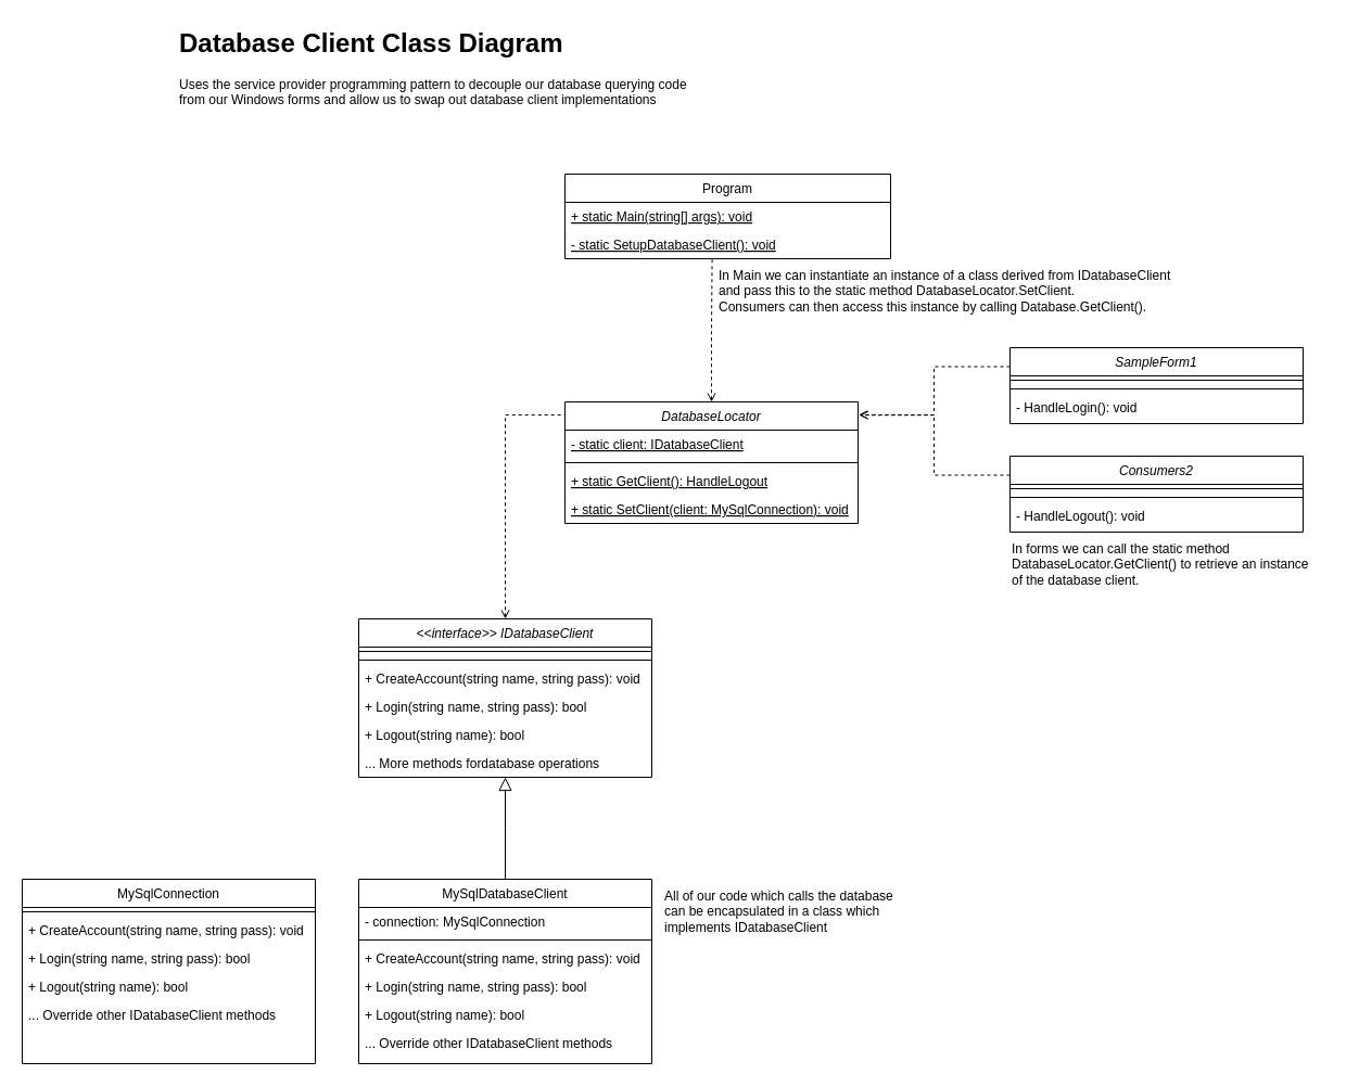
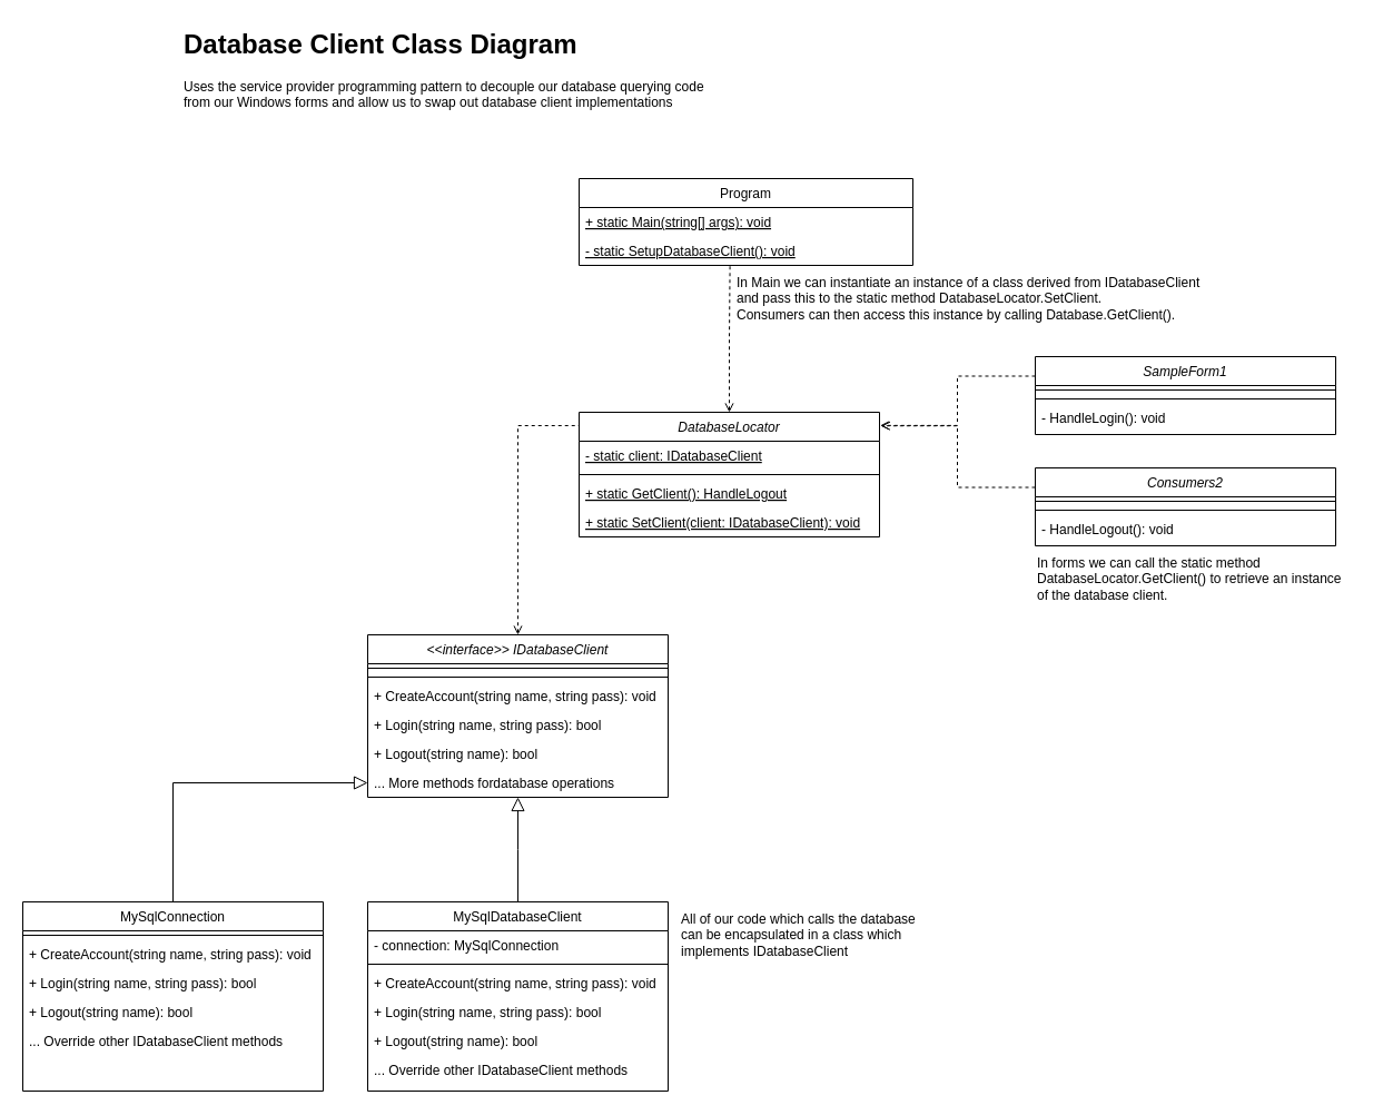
- <mxCell id="23" value="+ static SetClient(client: MySqlConnection): void" style="text;align=left;verticalAlign=top;spacingLeft=4;spacingRight=4;overflow=hidden;rotatable=0;points=[[0,0.5],[1,0.5]];portConstraint=eastwest;fontStyle=4" vertex="1" parent="19"><mxGeometry y="86" width="270" height="26" as="geometry" /></mxCell>
+ <mxCell id="23" value="+ static SetClient(client: IDatabaseClient): void" style="text;align=left;verticalAlign=top;spacingLeft=4;spacingRight=4;overflow=hidden;rotatable=0;points=[[0,0.5],[1,0.5]];portConstraint=eastwest;fontStyle=4" vertex="1" parent="19"><mxGeometry y="86" width="270" height="26" as="geometry" /></mxCell>
+ <mxCell id="41" style="edgeStyle=orthogonalEdgeStyle;rounded=0;orthogonalLoop=1;jettySize=auto;html=1;exitX=0.5;exitY=0;exitDx=0;exitDy=0;entryX=0;entryY=0.5;entryDx=0;entryDy=0;fontFamily=Helvetica;startArrow=none;startFill=0;endArrow=block;endFill=0;endSize=10;" edge="1" parent="1" source="42" target="9"><mxGeometry relative="1" as="geometry" /></mxCell>
